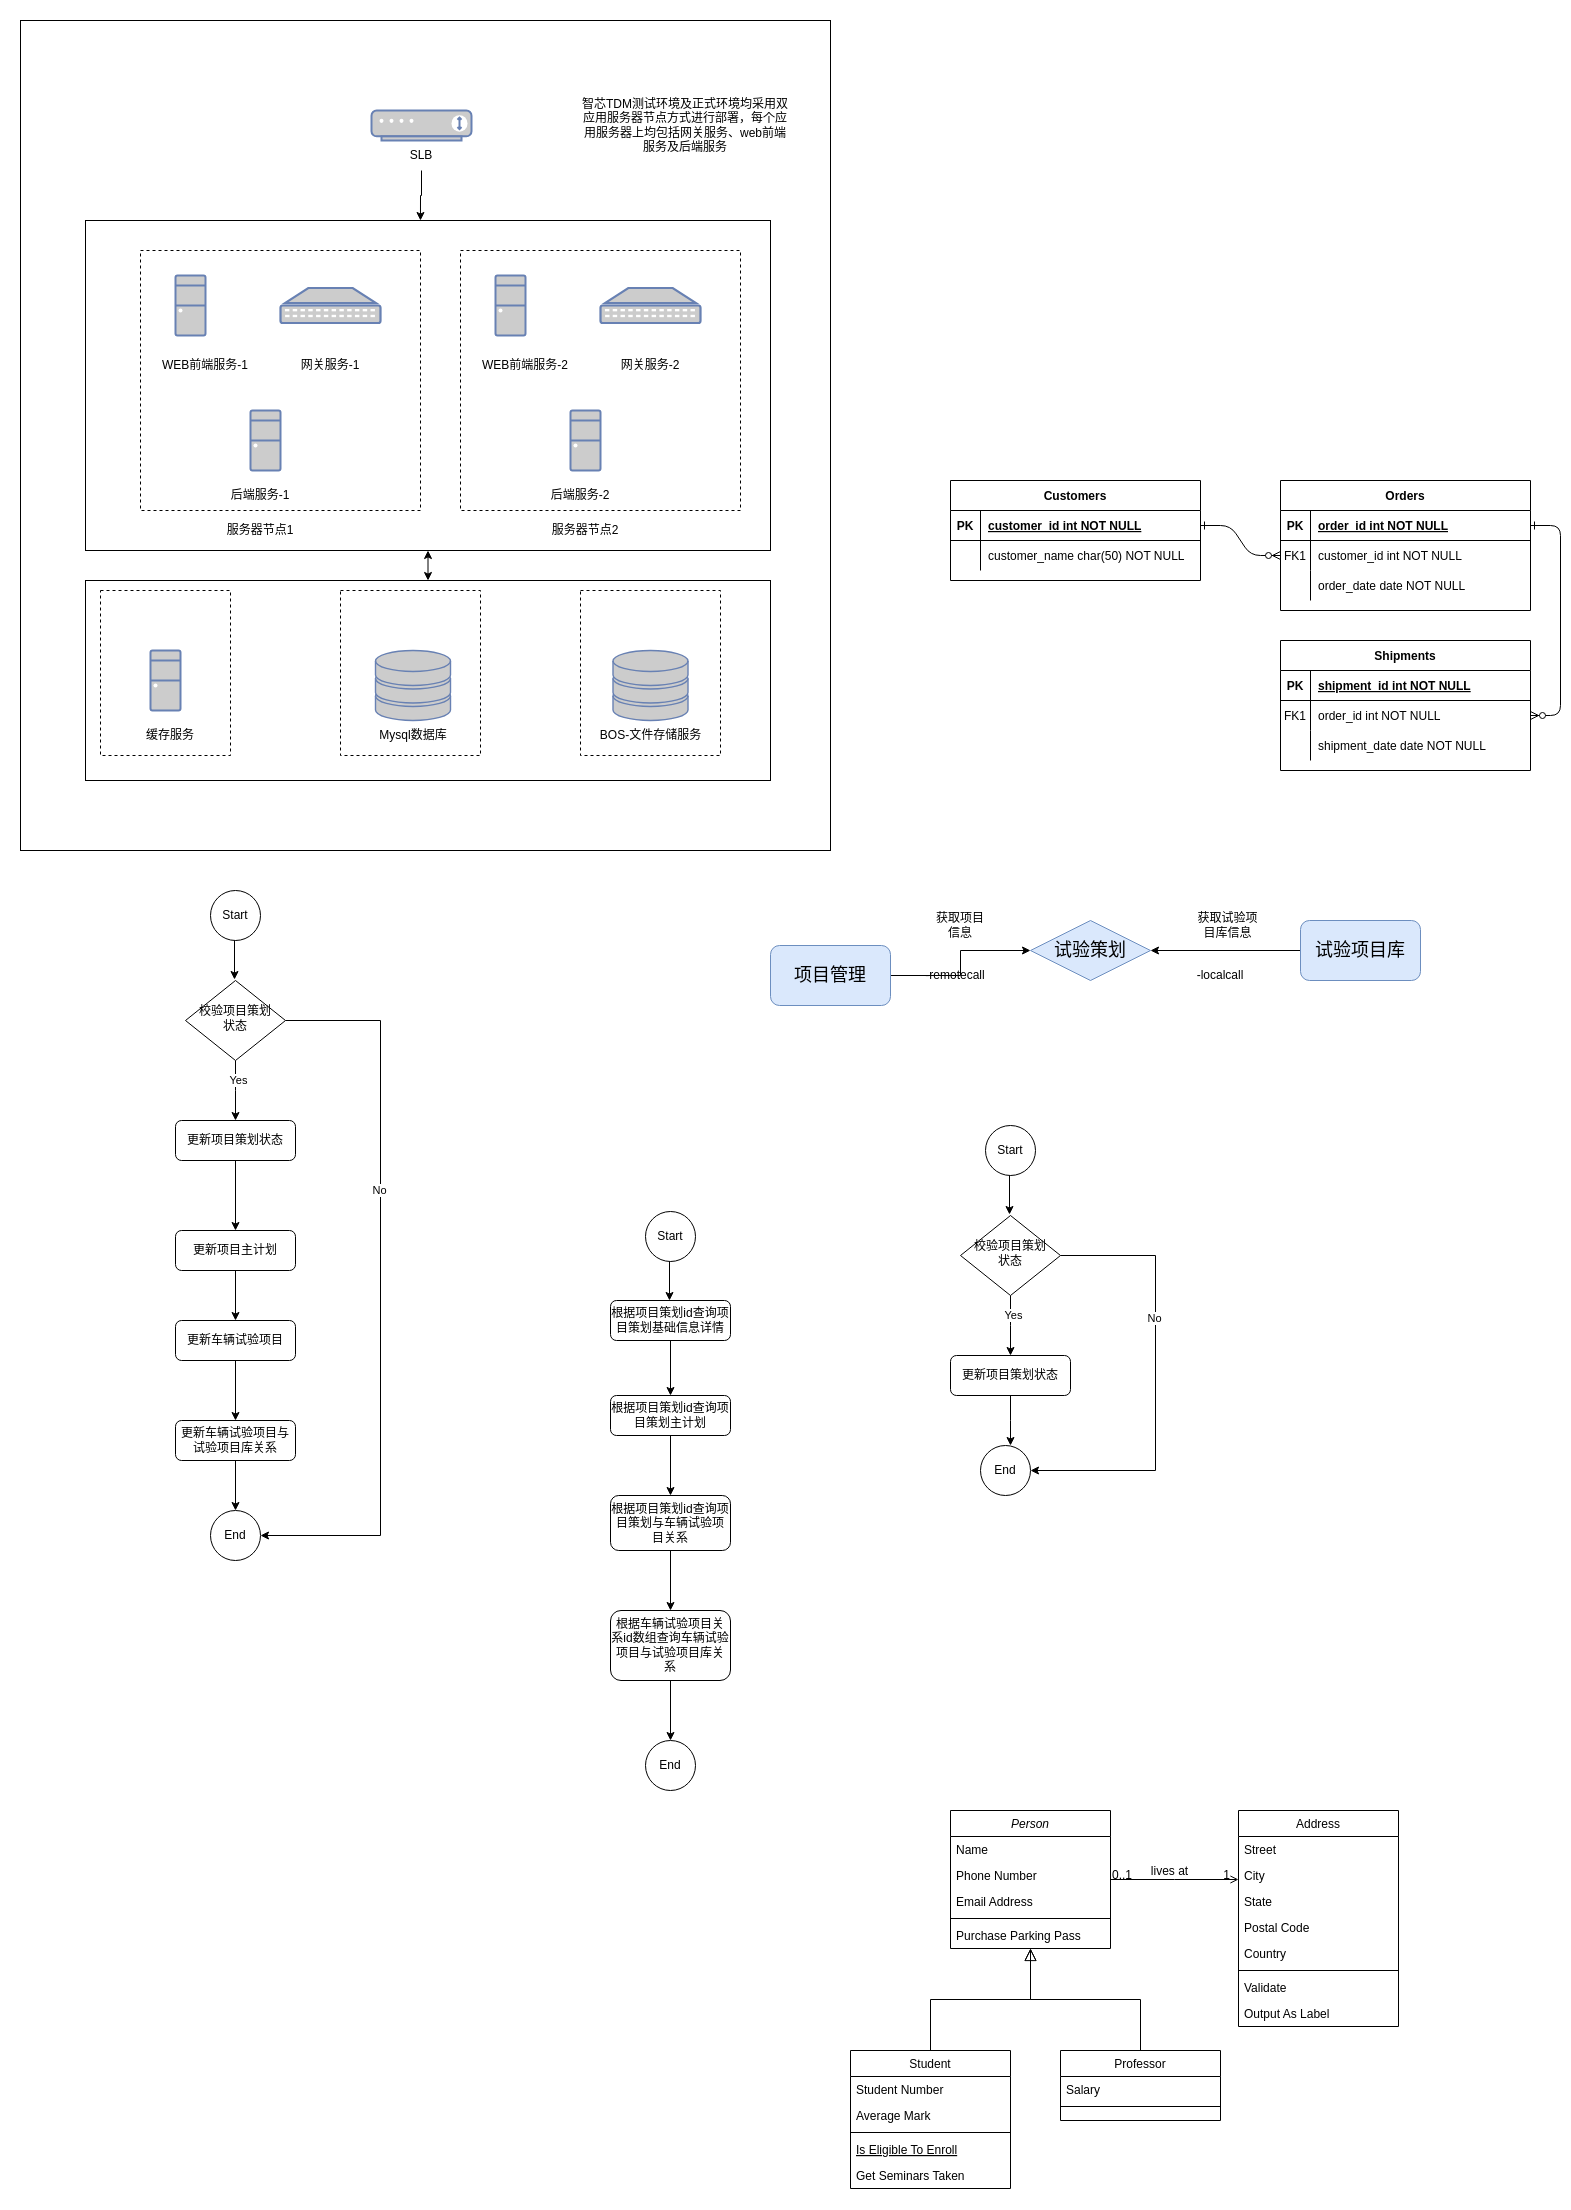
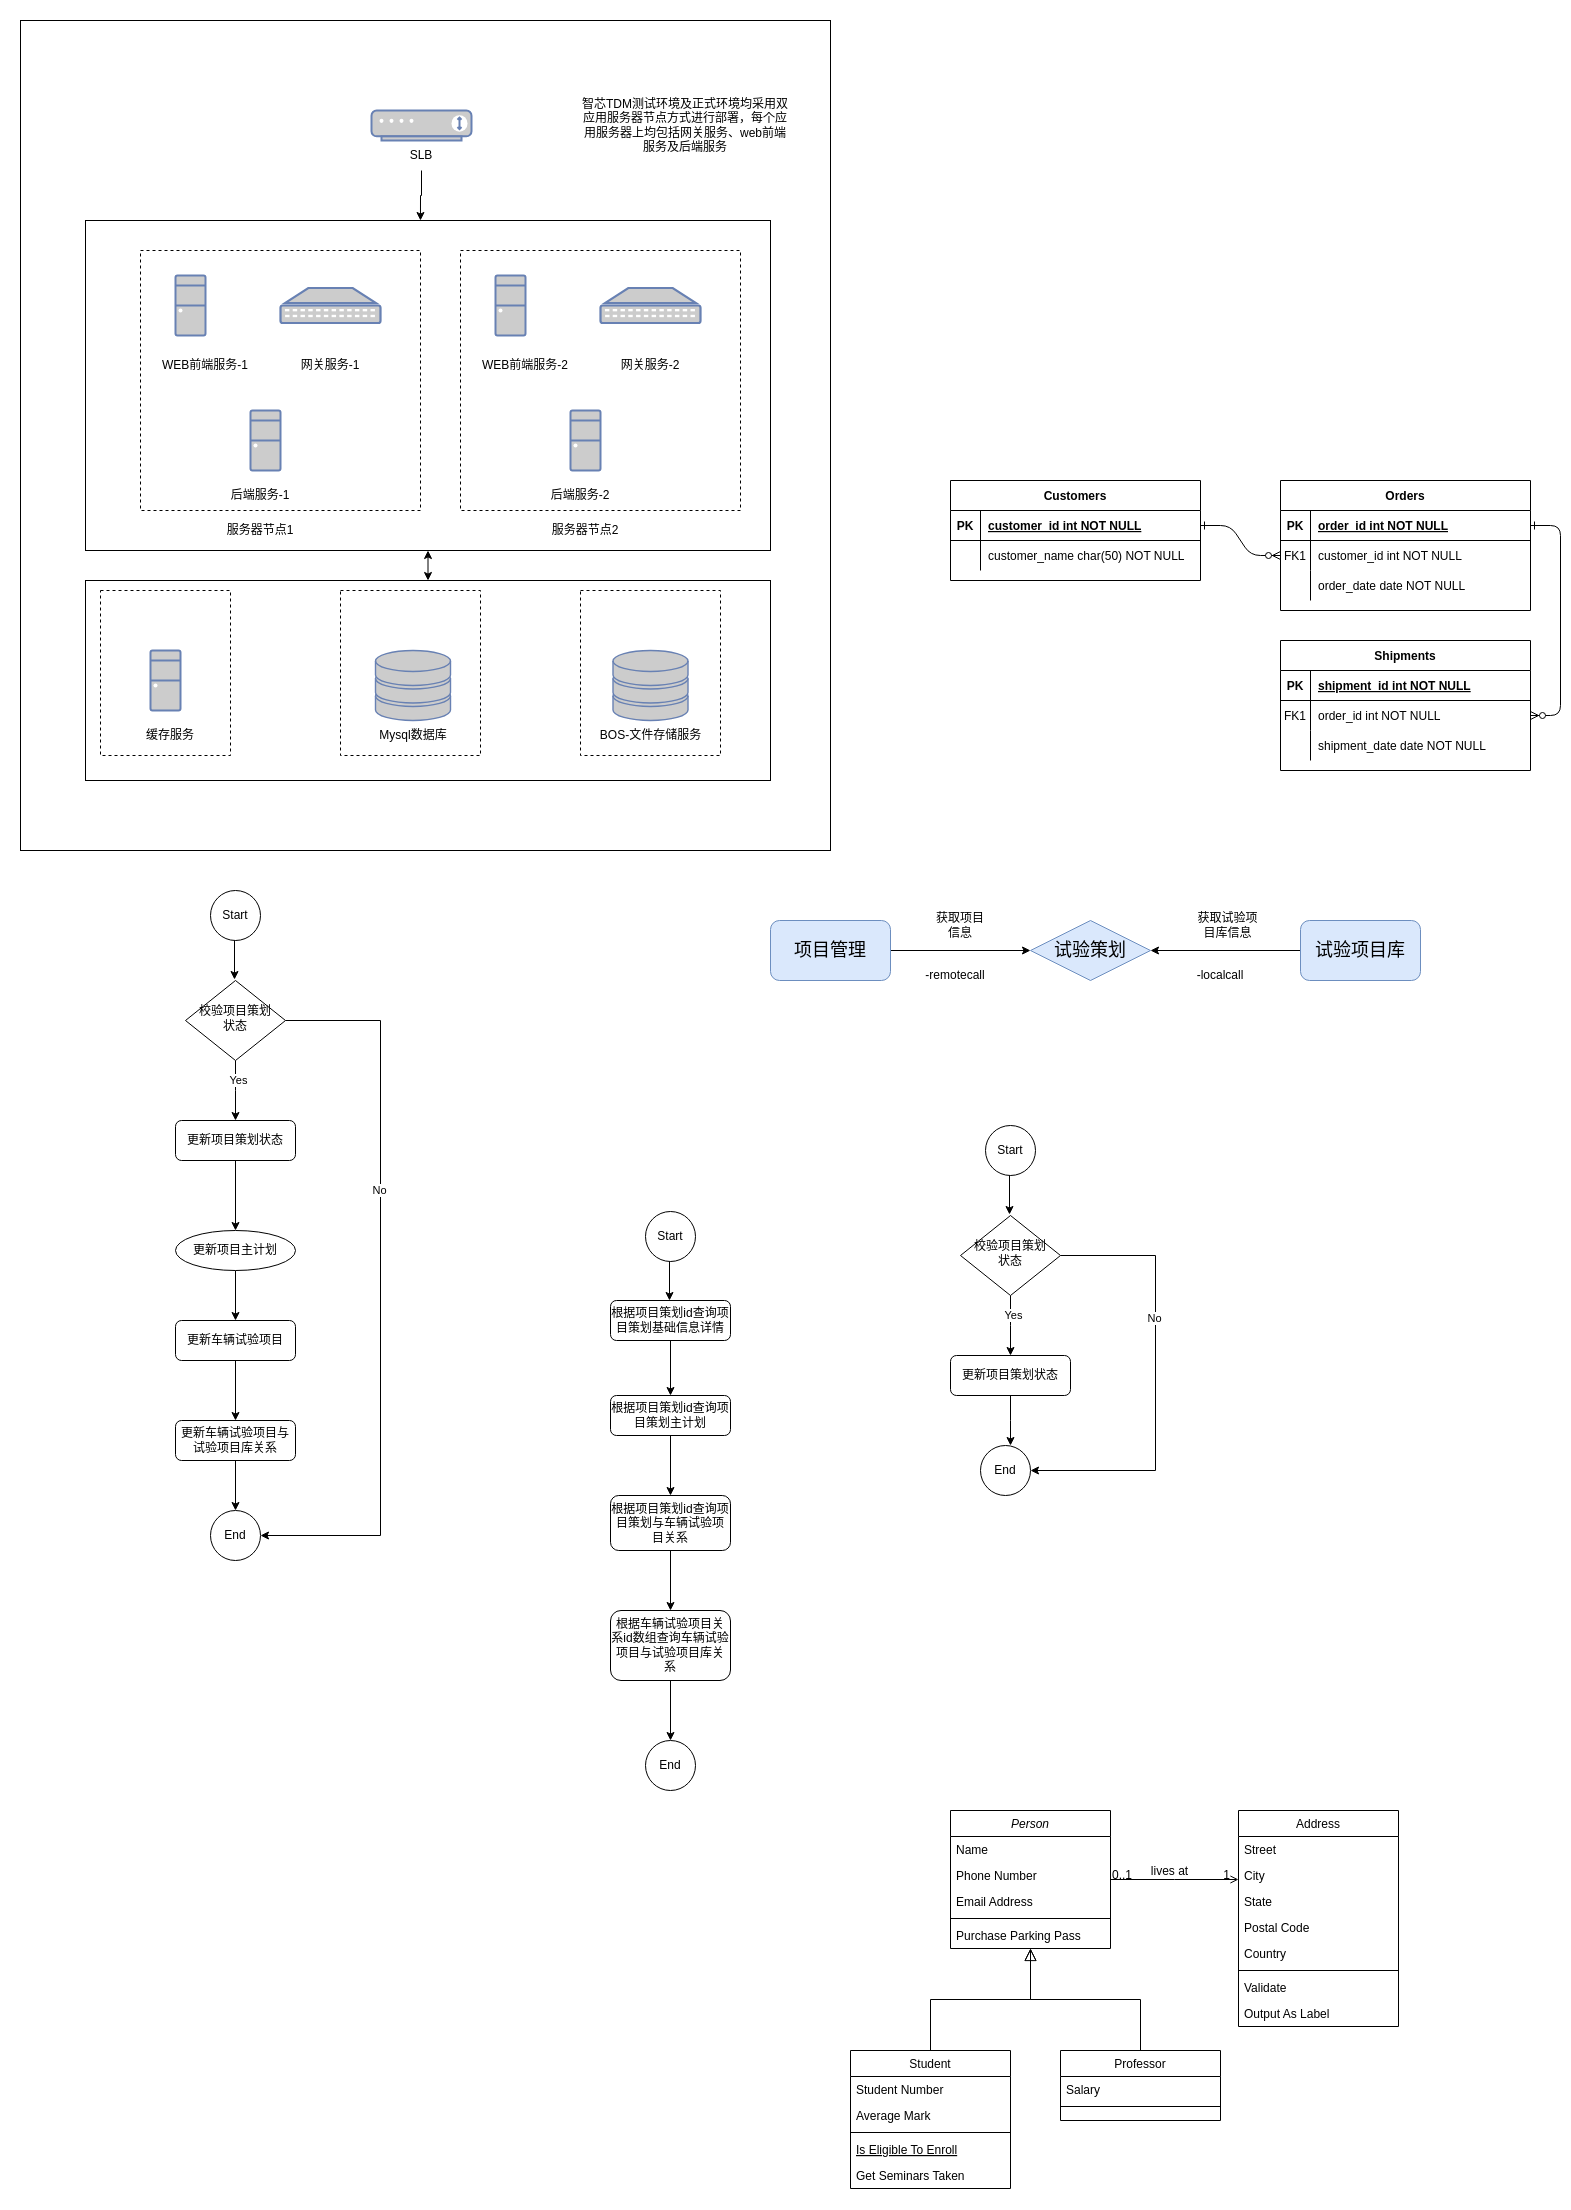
- <mxCell id="39" value="&lt;font style=&quot;font-size: 18px;&quot;&gt;项目管理&lt;/font&gt;" style="rounded=1;whiteSpace=wrap;html=1;fillColor=#dae8fc;strokeColor=#6c8ebf;" parent="1" vertex="1"><mxGeometry x="770" y="945" width="120" height="60" as="geometry" /></mxCell>
+ <mxCell id="39" value="&lt;font style=&quot;font-size: 18px;&quot;&gt;项目管理&lt;/font&gt;" style="rounded=1;whiteSpace=wrap;html=1;fillColor=#dae8fc;strokeColor=#6c8ebf;" parent="1" vertex="1"><mxGeometry x="770" y="920" width="120" height="60" as="geometry" /></mxCell>
- <mxCell id="57" value="更新项目主计划" style="rounded=1;whiteSpace=wrap;html=1;fontSize=12;glass=0;strokeWidth=1;shadow=0;" parent="1" vertex="1"><mxGeometry x="175" y="1230" width="120" height="40" as="geometry" /></mxCell>
+ <mxCell id="57" value="更新项目主计划" style="ellipse;whiteSpace=wrap;html=1;fontSize=12;glass=0;strokeWidth=1;shadow=0;" parent="1" vertex="1"><mxGeometry x="175" y="1230" width="120" height="40" as="geometry" /></mxCell>
